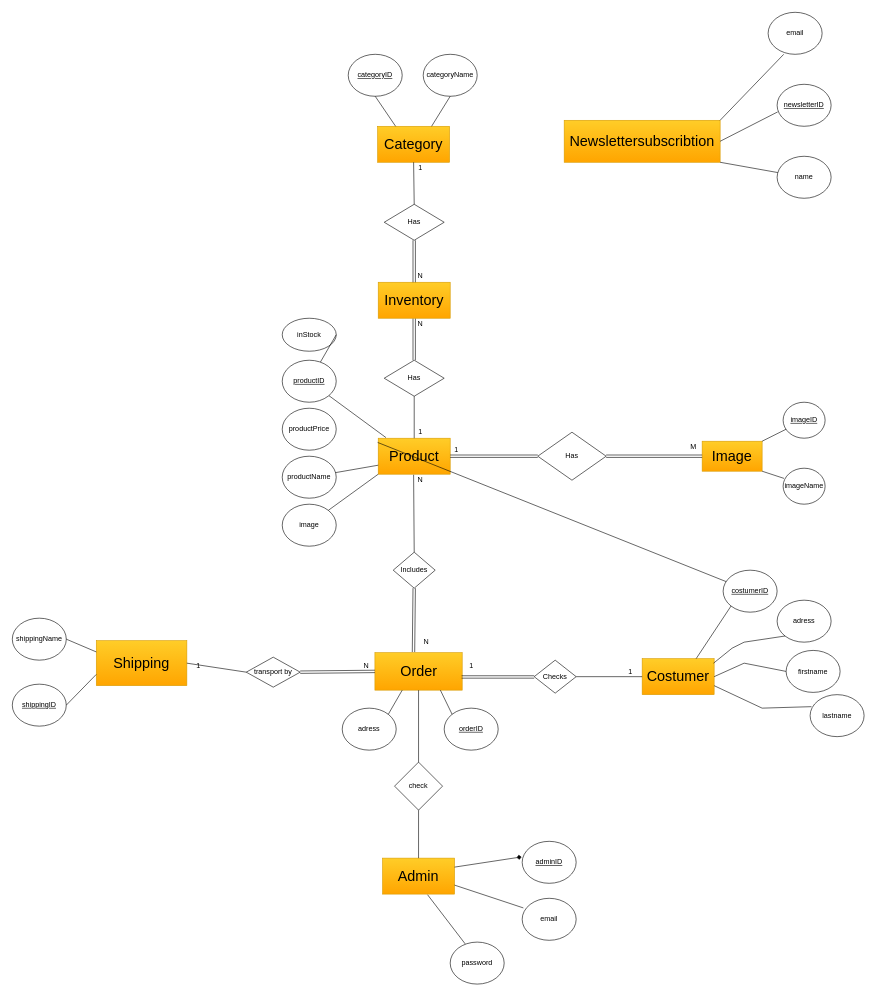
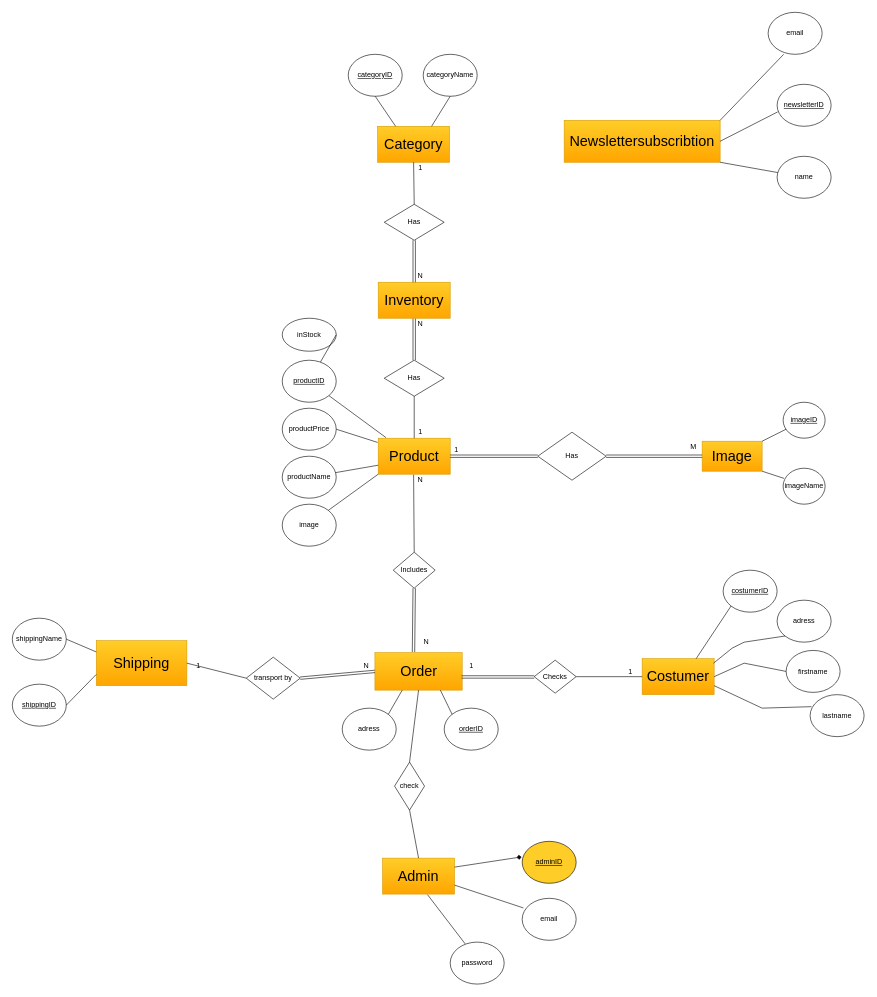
- <mxCell id="27" value="" style="endArrow=none;html=1;rounded=0;exitX=-0.008;exitY=0.117;exitDx=0;exitDy=0;exitPerimeter=0;" parent="1" source="3" target="40" edge="1"><mxGeometry width="50" height="50" relative="1" as="geometry"><mxPoint x="710" y="790" as="sourcePoint" /><mxPoint x="760" as="targetPoint" y="740" /></mxGeometry></mxCell>
+ <mxCell id="27" value="" style="endArrow=none;html=1;rounded=0;entryX=1;entryY=0.5;entryDx=0;entryDy=0;exitX=-0.008;exitY=0.117;exitDx=0;exitDy=0;exitPerimeter=0;" parent="1" source="3" target="25" edge="1"><mxGeometry width="50" height="50" relative="1" as="geometry"><mxPoint x="710" y="790" as="sourcePoint" /><mxPoint x="760" as="targetPoint" y="740" /></mxGeometry></mxCell>
- <mxCell id="44" value="transport by" style="rhombus;whiteSpace=wrap;html=1;" parent="1" vertex="1"><mxGeometry x="410" y="1095" width="90" height="50" as="geometry" /></mxCell>
+ <mxCell id="44" value="transport by" style="rhombus;whiteSpace=wrap;html=1;" parent="1" vertex="1"><mxGeometry x="410" y="1095" width="90" height="70" as="geometry" /></mxCell>
- <mxCell id="84" value="check" style="rhombus;whiteSpace=wrap;html=1;" parent="1" vertex="1"><mxGeometry x="657.25" y="1270" width="80" height="80" as="geometry" /></mxCell>
+ <mxCell id="84" value="check" style="rhombus;whiteSpace=wrap;html=1;" parent="1" vertex="1"><mxGeometry x="657.25" y="1270" width="50" height="80" as="geometry" /></mxCell>
- <mxCell id="80" value="&lt;u&gt;adminID&lt;/u&gt;" style="ellipse;whiteSpace=wrap;html=1;" parent="1" vertex="1"><mxGeometry x="870" y="1402" width="90" height="70" as="geometry" /></mxCell>
+ <mxCell id="80" value="&lt;u&gt;adminID&lt;/u&gt;" style="ellipse;whiteSpace=wrap;html=1;fillColor=#ffcd28;" parent="1" vertex="1"><mxGeometry x="870" y="1402" width="90" height="70" as="geometry" /></mxCell>
